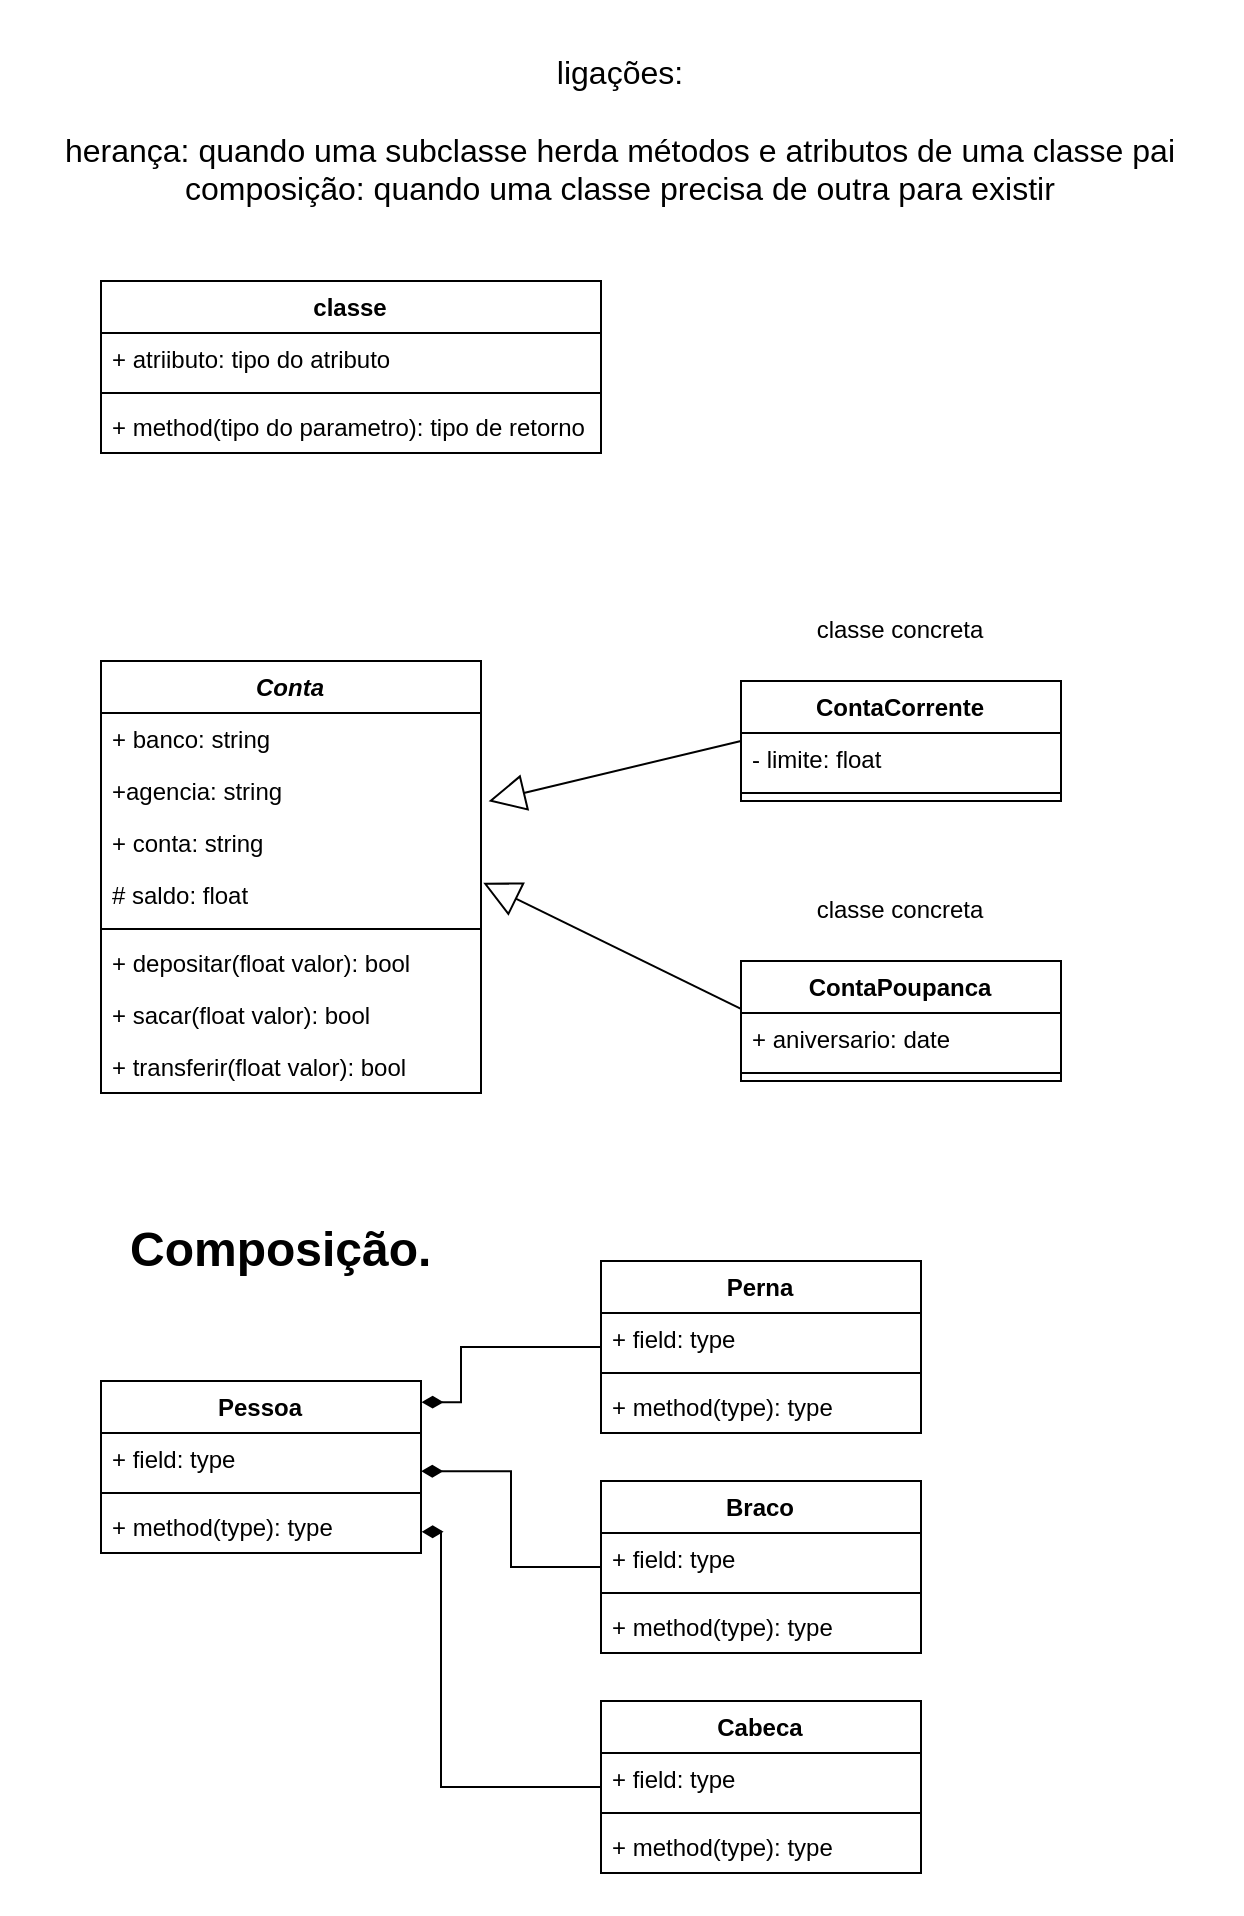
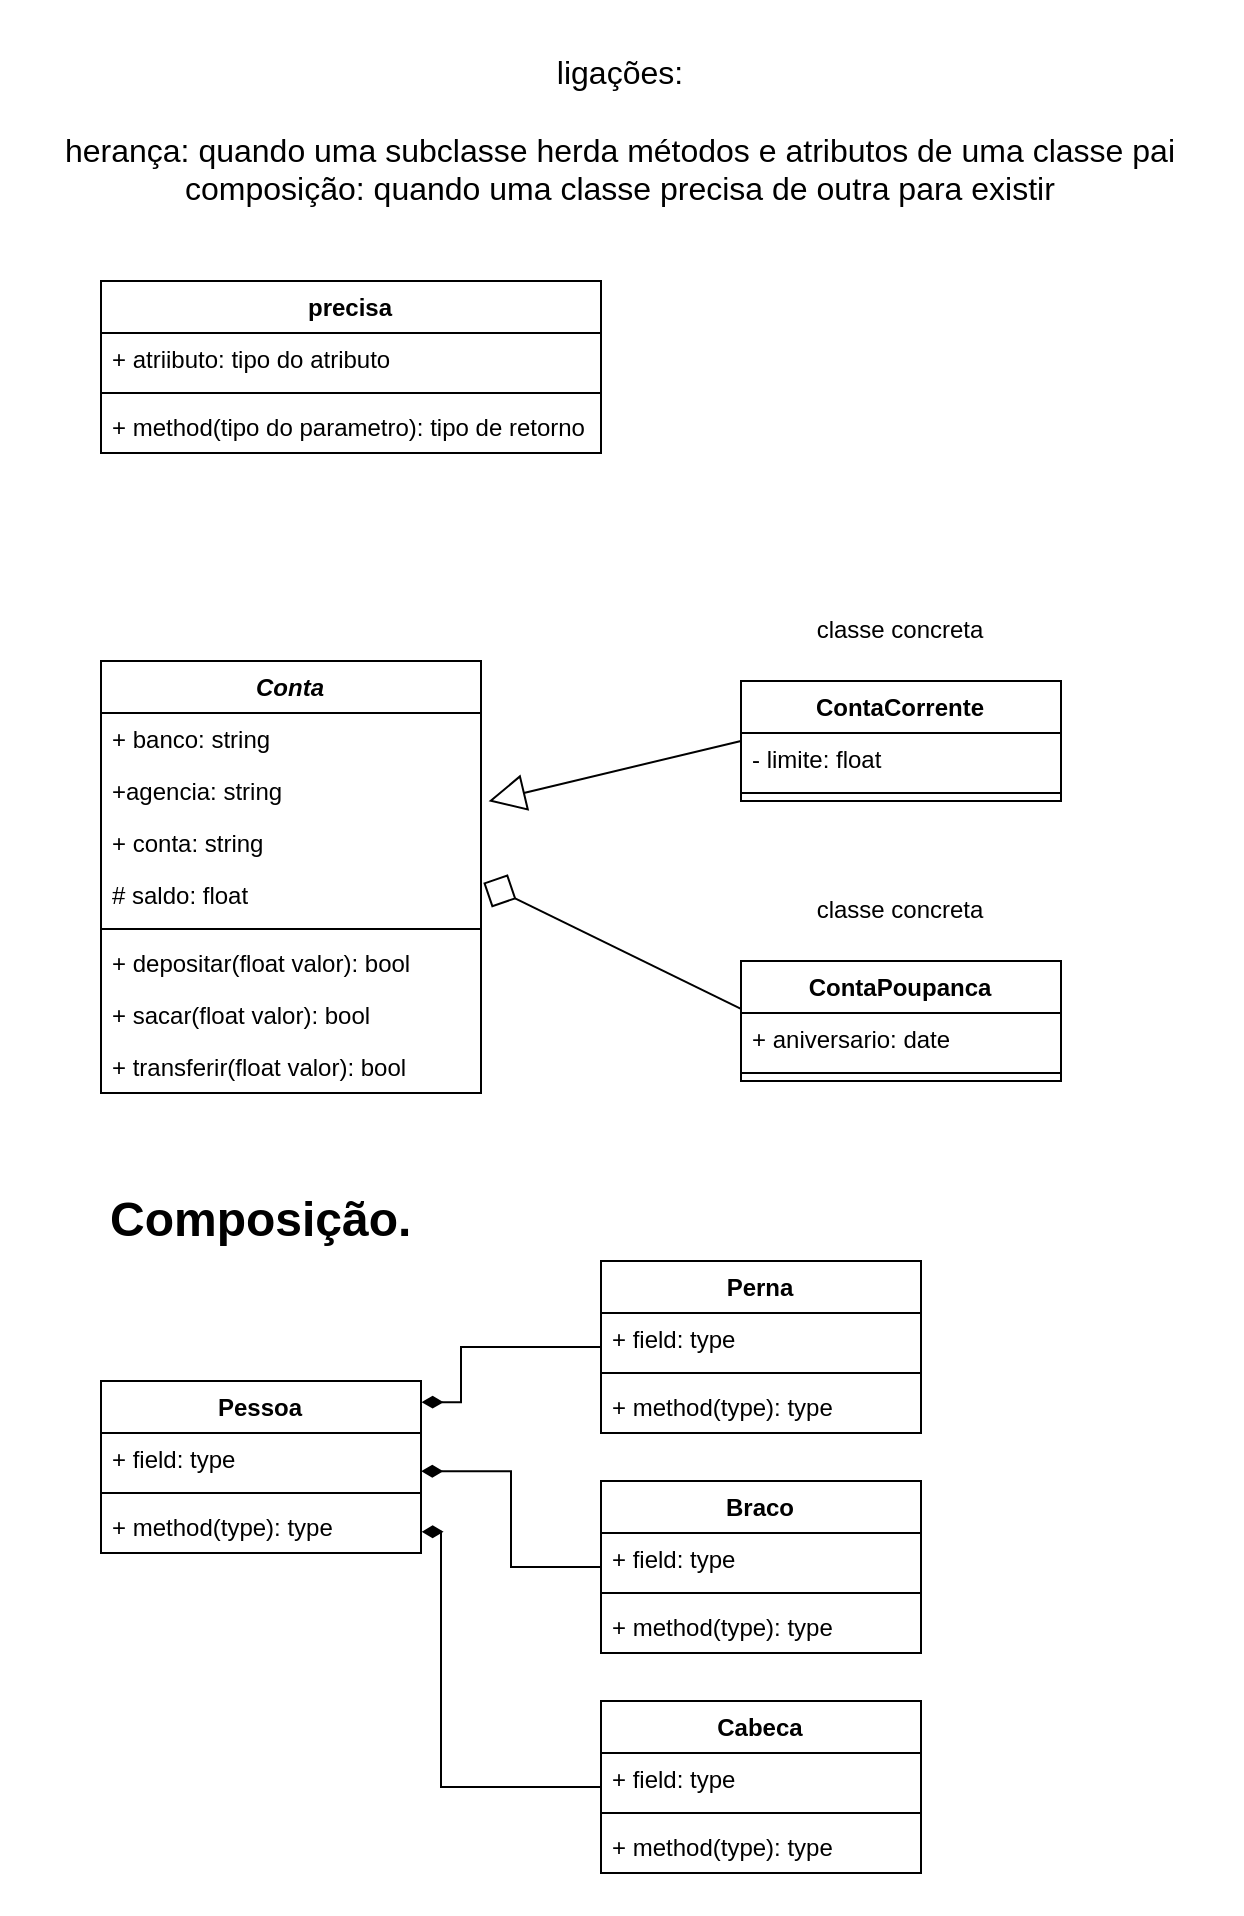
- <mxCell id="3" value="classe" style="swimlane;fontStyle=1;align=center;verticalAlign=top;childLayout=stackLayout;horizontal=1;startSize=26;horizontalStack=0;resizeParent=1;resizeParentMax=0;resizeLast=0;collapsible=1;marginBottom=0;whiteSpace=wrap;html=1;" parent="1" vertex="1"><mxGeometry x="50" y="140" width="250" height="86" as="geometry" /></mxCell>
+ <mxCell id="3" value="precisa" style="swimlane;fontStyle=1;align=center;verticalAlign=top;childLayout=stackLayout;horizontal=1;startSize=26;horizontalStack=0;resizeParent=1;resizeParentMax=0;resizeLast=0;collapsible=1;marginBottom=0;whiteSpace=wrap;html=1;" parent="1" vertex="1"><mxGeometry x="50" y="140" width="250" height="86" as="geometry" /></mxCell>
- <mxCell id="25" value="" style="endArrow=block;endSize=16;endFill=0;html=1;rounded=0;exitX=0;exitY=-0.079;exitDx=0;exitDy=0;exitPerimeter=0;entryX=1.006;entryY=0.265;entryDx=0;entryDy=0;entryPerimeter=0;" parent="1" source="20" target="11" edge="1"><mxGeometry width="160" relative="1" as="geometry"><mxPoint x="380" y="380" as="sourcePoint" /><mxPoint x="254" y="410" as="targetPoint" /><Array as="points" /></mxGeometry></mxCell>
+ <mxCell id="25" value="" style="endArrow=diamond;endSize=16;endFill=0;html=1;rounded=0;exitX=0;exitY=-0.079;exitDx=0;exitDy=0;exitPerimeter=0;entryX=1.006;entryY=0.265;entryDx=0;entryDy=0;entryPerimeter=0;" parent="1" source="20" target="11" edge="1"><mxGeometry width="160" relative="1" as="geometry"><mxPoint x="380" y="380" as="sourcePoint" /><mxPoint x="254" y="410" as="targetPoint" /><Array as="points" /></mxGeometry></mxCell>
- <mxCell id="26" value="&lt;h1&gt;&lt;font style=&quot;vertical-align: inherit;&quot;&gt;&lt;font style=&quot;vertical-align: inherit;&quot;&gt;Composição&lt;/font&gt;&lt;/font&gt;&lt;font style=&quot;vertical-align: inherit;&quot;&gt;&lt;font style=&quot;vertical-align: inherit;&quot;&gt;.&lt;/font&gt;&lt;/font&gt;&lt;/h1&gt;" style="text;html=1;strokeColor=none;fillColor=none;spacing=5;spacingTop=-20;whiteSpace=wrap;overflow=hidden;rounded=0;" vertex="1" parent="1"><mxGeometry x="60" y="605" width="190" height="50" as="geometry" /></mxCell>
+ <mxCell id="26" value="&lt;h1&gt;&lt;font style=&quot;vertical-align: inherit;&quot;&gt;&lt;font style=&quot;vertical-align: inherit;&quot;&gt;Composição&lt;/font&gt;&lt;/font&gt;&lt;font style=&quot;vertical-align: inherit;&quot;&gt;&lt;font style=&quot;vertical-align: inherit;&quot;&gt;.&lt;/font&gt;&lt;/font&gt;&lt;/h1&gt;" style="text;html=1;strokeColor=none;fillColor=none;spacing=5;spacingTop=-20;whiteSpace=wrap;overflow=hidden;rounded=0;" vertex="1" parent="1"><mxGeometry x="50" y="590" width="190" height="50" as="geometry" /></mxCell>
